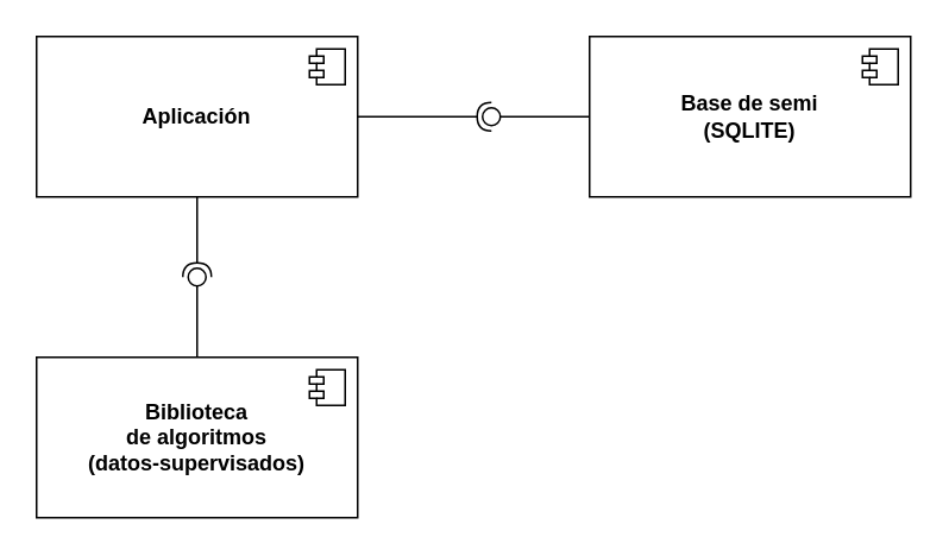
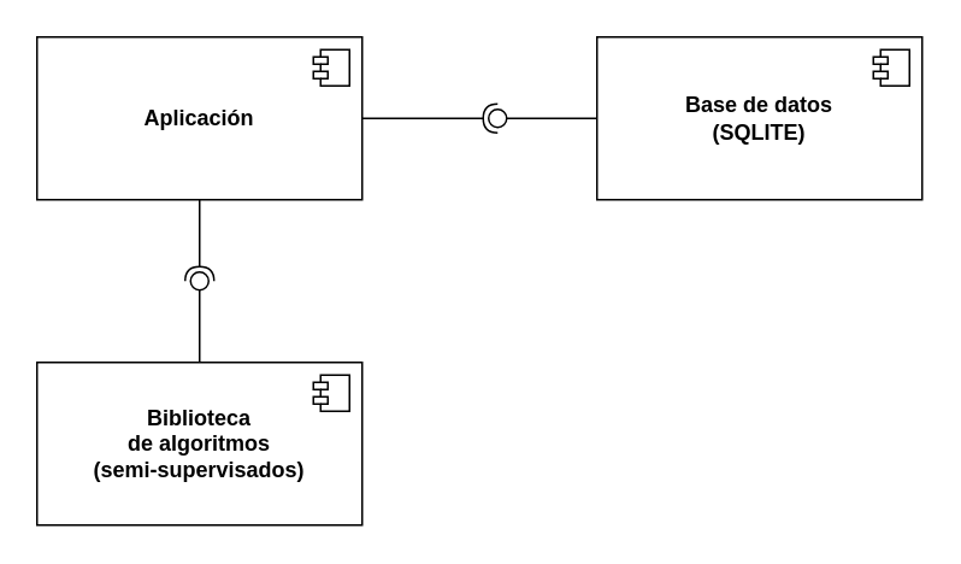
- <mxCell id="4" value="&lt;b&gt;Base de semi&lt;br&gt;(SQLITE)&lt;br&gt;&lt;/b&gt;" style="html=1;dropTarget=0;whiteSpace=wrap;" parent="1" vertex="1"><mxGeometry x="330" y="20" width="180" height="90" as="geometry" /></mxCell>
+ <mxCell id="4" value="&lt;b&gt;Base de datos&lt;br&gt;(SQLITE)&lt;br&gt;&lt;/b&gt;" style="html=1;dropTarget=0;whiteSpace=wrap;" parent="1" vertex="1"><mxGeometry x="330" y="20" width="180" height="90" as="geometry" /></mxCell>
- <mxCell id="2" value="&lt;div&gt;&lt;b&gt;Biblioteca &lt;br&gt;&lt;/b&gt;&lt;/div&gt;&lt;div&gt;&lt;b&gt;de algoritmos &lt;br&gt;(datos-supervisados)&lt;br&gt;&lt;/b&gt;&lt;/div&gt;" style="html=1;dropTarget=0;whiteSpace=wrap;" parent="1" vertex="1"><mxGeometry x="20" y="200" width="180" height="90" as="geometry" /></mxCell>
+ <mxCell id="2" value="&lt;div&gt;&lt;b&gt;Biblioteca &lt;br&gt;&lt;/b&gt;&lt;/div&gt;&lt;div&gt;&lt;b&gt;de algoritmos &lt;br&gt;(semi-supervisados)&lt;br&gt;&lt;/b&gt;&lt;/div&gt;" style="html=1;dropTarget=0;whiteSpace=wrap;" parent="1" vertex="1"><mxGeometry x="20" y="200" width="180" height="90" as="geometry" /></mxCell>
